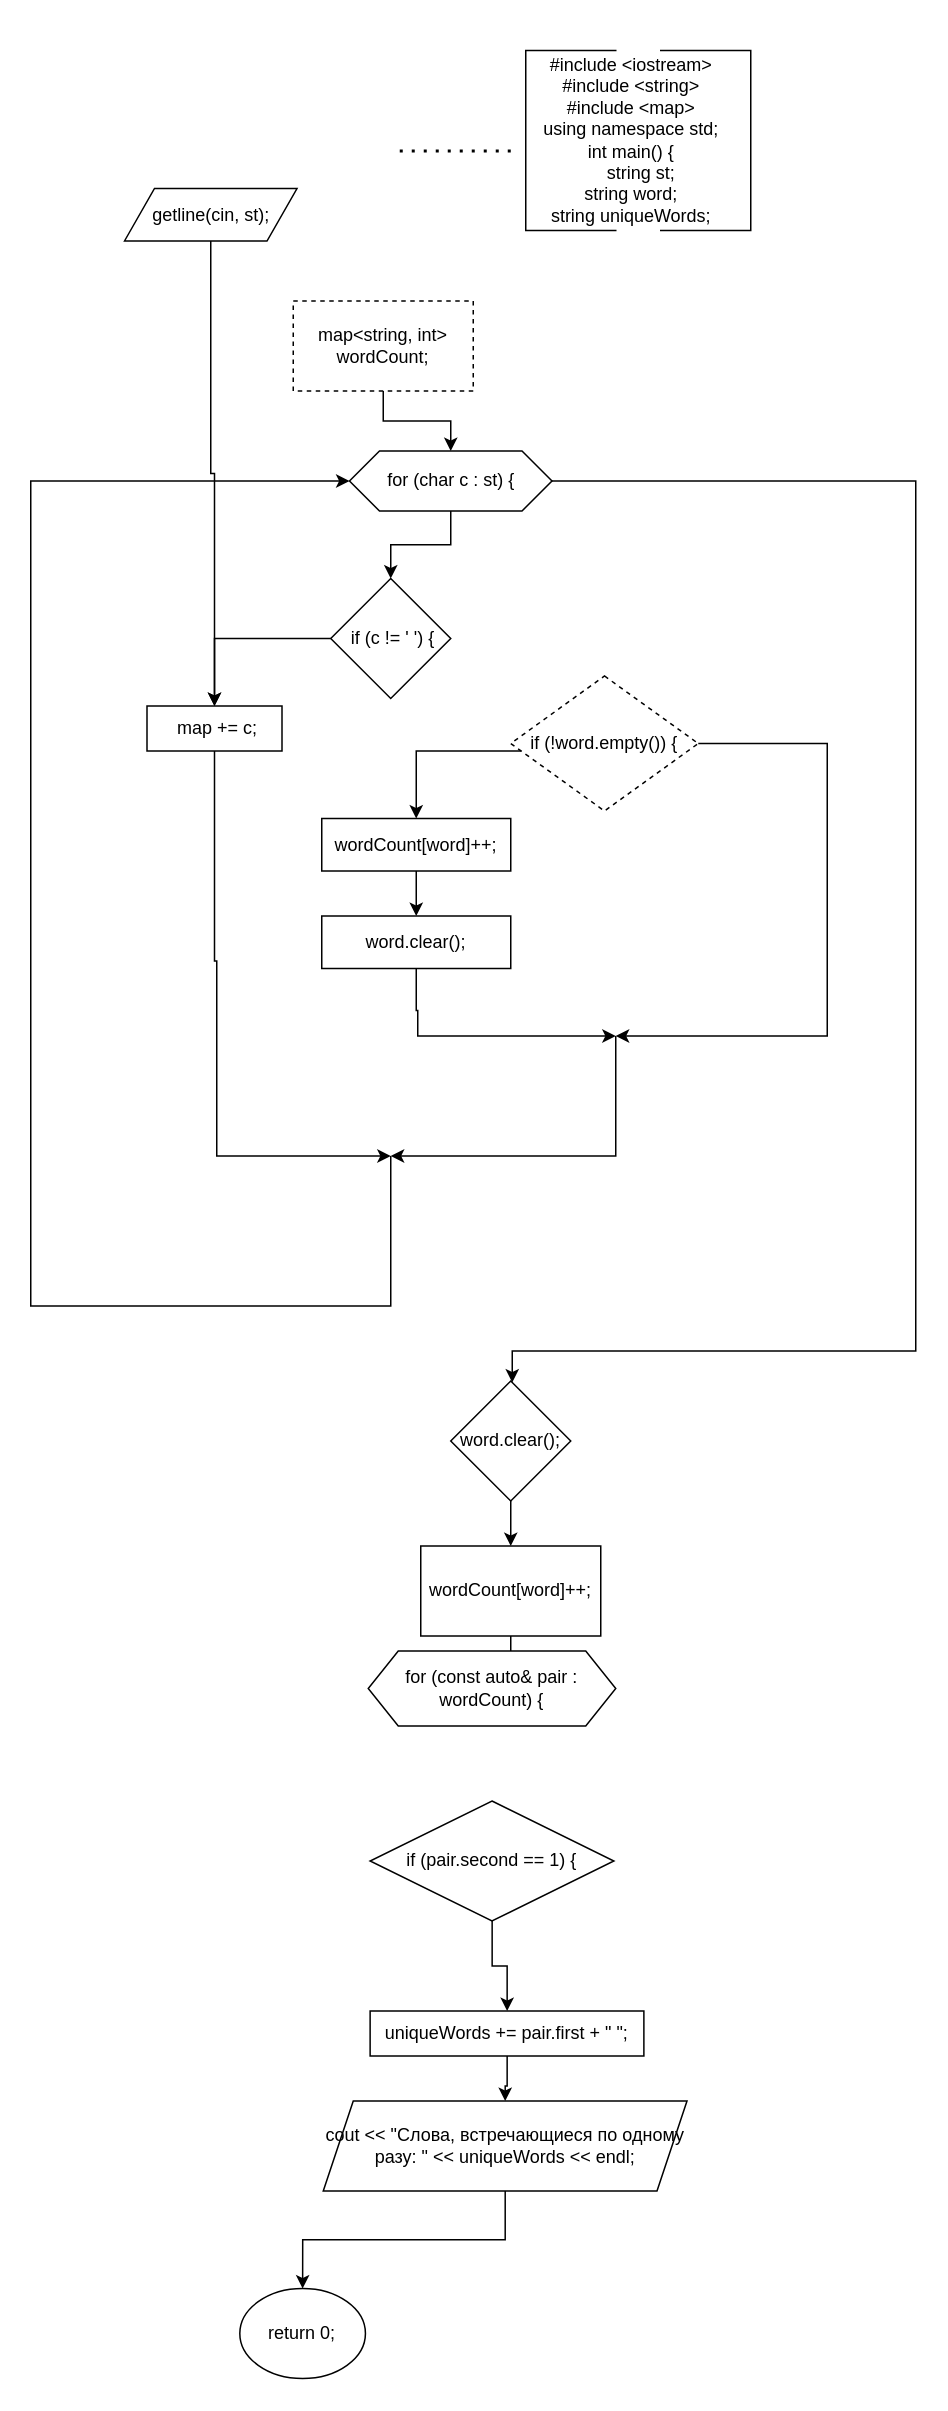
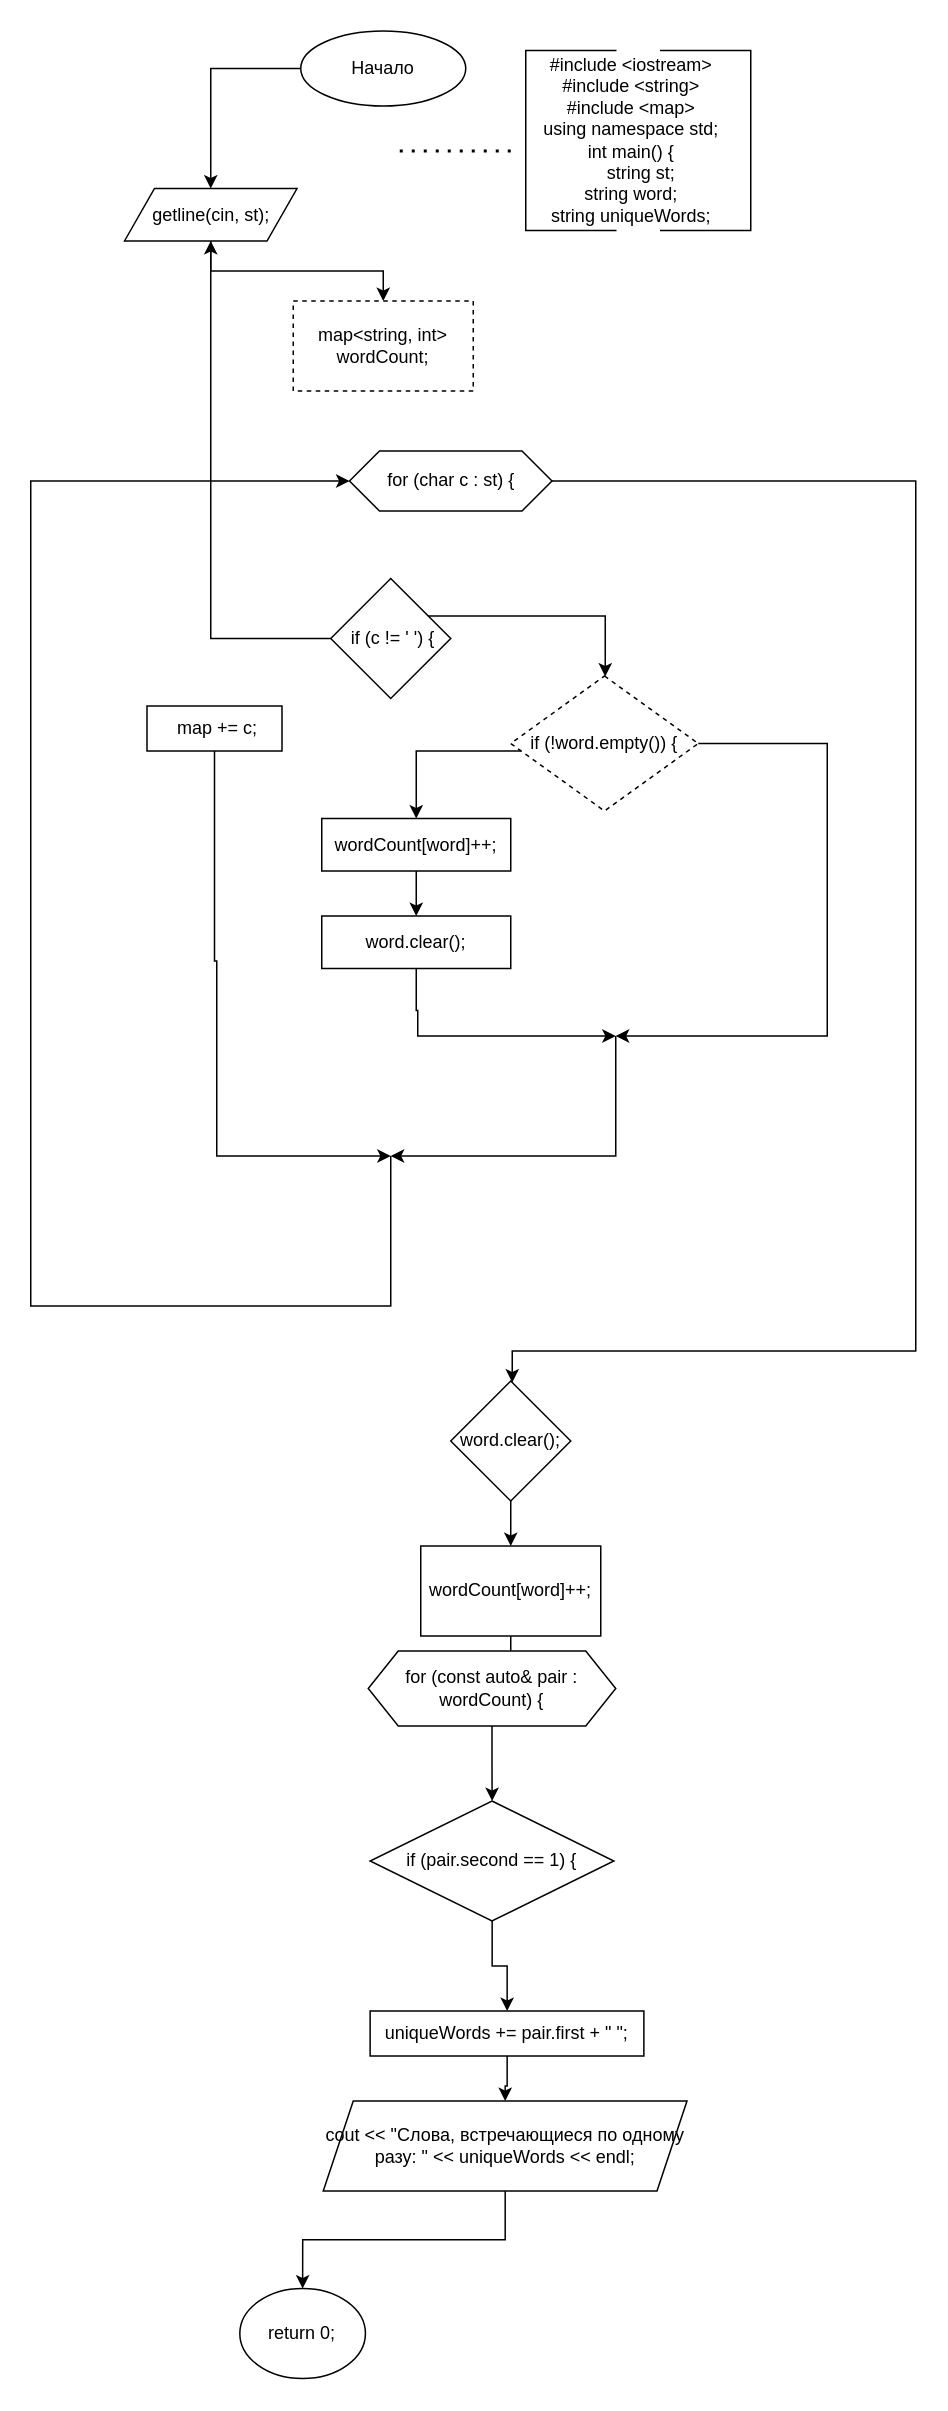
+ <mxCell id="3" value="Начало" style="ellipse;whiteSpace=wrap;html=1;" vertex="1" parent="1"><mxGeometry x="200" y="20" width="110" height="50" as="geometry" /></mxCell>
+ <mxCell id="2" value="" style="edgeStyle=orthogonalEdgeStyle;rounded=0;orthogonalLoop=1;jettySize=auto;html=1;" edge="1" parent="1" source="3" target="5"><mxGeometry relative="1" as="geometry" /></mxCell>
- <mxCell id="6" value="" style="edgeStyle=orthogonalEdgeStyle;rounded=0;orthogonalLoop=1;jettySize=auto;html=1;" edge="1" parent="1" source="7" target="10"><mxGeometry relative="1" as="geometry" /></mxCell>
- <mxCell id="8" value="" style="edgeStyle=orthogonalEdgeStyle;rounded=0;orthogonalLoop=1;jettySize=auto;html=1;" edge="1" parent="1" source="10" target="13"><mxGeometry relative="1" as="geometry" /></mxCell>
- <mxCell id="4" value="" style="edgeStyle=orthogonalEdgeStyle;rounded=0;orthogonalLoop=1;jettySize=auto;html=1;" edge="1" parent="1" source="5" target="15"><mxGeometry relative="1" as="geometry" /></mxCell>
+ <mxCell id="4" value="" style="edgeStyle=orthogonalEdgeStyle;rounded=0;orthogonalLoop=1;jettySize=auto;html=1;" edge="1" parent="1" source="5" target="7"><mxGeometry relative="1" as="geometry" /></mxCell>
+ <mxCell id="12" value="" style="edgeStyle=orthogonalEdgeStyle;rounded=0;orthogonalLoop=1;jettySize=auto;html=1;" edge="1" parent="1" source="13" target="18"><mxGeometry relative="1" as="geometry"><Array as="points"><mxPoint x="403" y="410" /></Array></mxGeometry></mxCell>
- <mxCell id="11" value="" style="edgeStyle=orthogonalEdgeStyle;rounded=0;orthogonalLoop=1;jettySize=auto;html=1;" edge="1" parent="1" source="13" target="15"><mxGeometry relative="1" as="geometry" /></mxCell>
+ <mxCell id="11" value="" style="edgeStyle=orthogonalEdgeStyle;rounded=0;orthogonalLoop=1;jettySize=auto;html=1;" edge="1" parent="1" source="13" target="5"><mxGeometry relative="1" as="geometry" /></mxCell>
+ <mxCell id="29" value="" style="edgeStyle=orthogonalEdgeStyle;rounded=0;orthogonalLoop=1;jettySize=auto;html=1;" edge="1" parent="1" source="30" target="32"><mxGeometry relative="1" as="geometry" /></mxCell>
